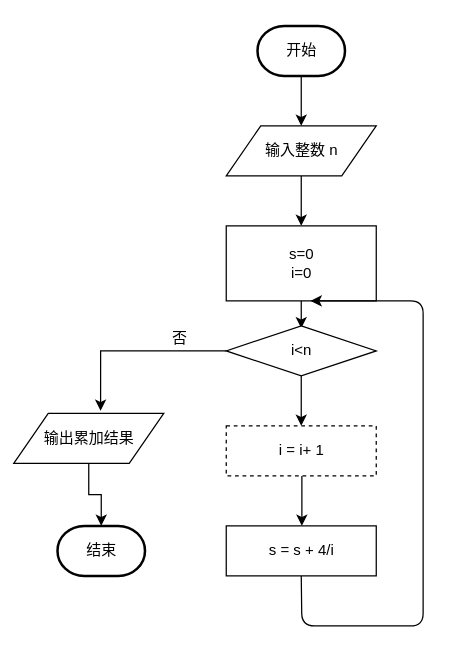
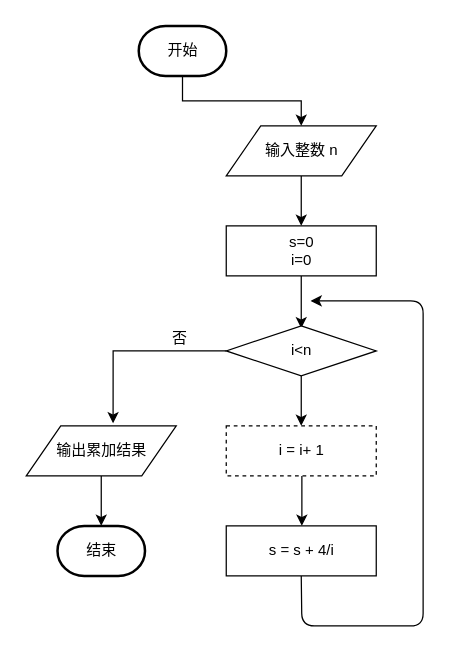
- <mxCell id="3" value="开始" style="strokeWidth=2;html=1;shape=mxgraph.flowchart.terminator;whiteSpace=wrap;" parent="1" vertex="1"><mxGeometry x="205.5" y="20" width="70" height="40" as="geometry" /></mxCell>
+ <mxCell id="3" value="开始" style="strokeWidth=2;html=1;shape=mxgraph.flowchart.terminator;whiteSpace=wrap;" parent="1" vertex="1"><mxGeometry x="110.5" y="20" width="70" height="40" as="geometry" /></mxCell>
- <mxCell id="7" value="s=0&lt;br&gt;i=0" style="rounded=0;whiteSpace=wrap;html=1;absoluteArcSize=1;arcSize=14;strokeWidth=1;" parent="1" vertex="1"><mxGeometry x="180.5" y="180" width="120" height="60" as="geometry" /></mxCell>
+ <mxCell id="7" value="s=0&lt;br&gt;i=0" style="rounded=0;whiteSpace=wrap;html=1;absoluteArcSize=1;arcSize=14;strokeWidth=1;" parent="1" vertex="1"><mxGeometry x="180.5" y="180" width="120" height="40" as="geometry" /></mxCell>
- <mxCell id="14" value="输出累加结果" style="shape=parallelogram;html=1;strokeWidth=1;perimeter=parallelogramPerimeter;whiteSpace=wrap;rounded=0;arcSize=12;size=0.23;" parent="1" vertex="1"><mxGeometry x="10.5" y="330" width="120" height="40" as="geometry" /></mxCell>
+ <mxCell id="14" value="输出累加结果" style="shape=parallelogram;html=1;strokeWidth=1;perimeter=parallelogramPerimeter;whiteSpace=wrap;rounded=0;arcSize=12;size=0.23;" parent="1" vertex="1"><mxGeometry x="20.5" y="340" width="120" height="40" as="geometry" /></mxCell>
